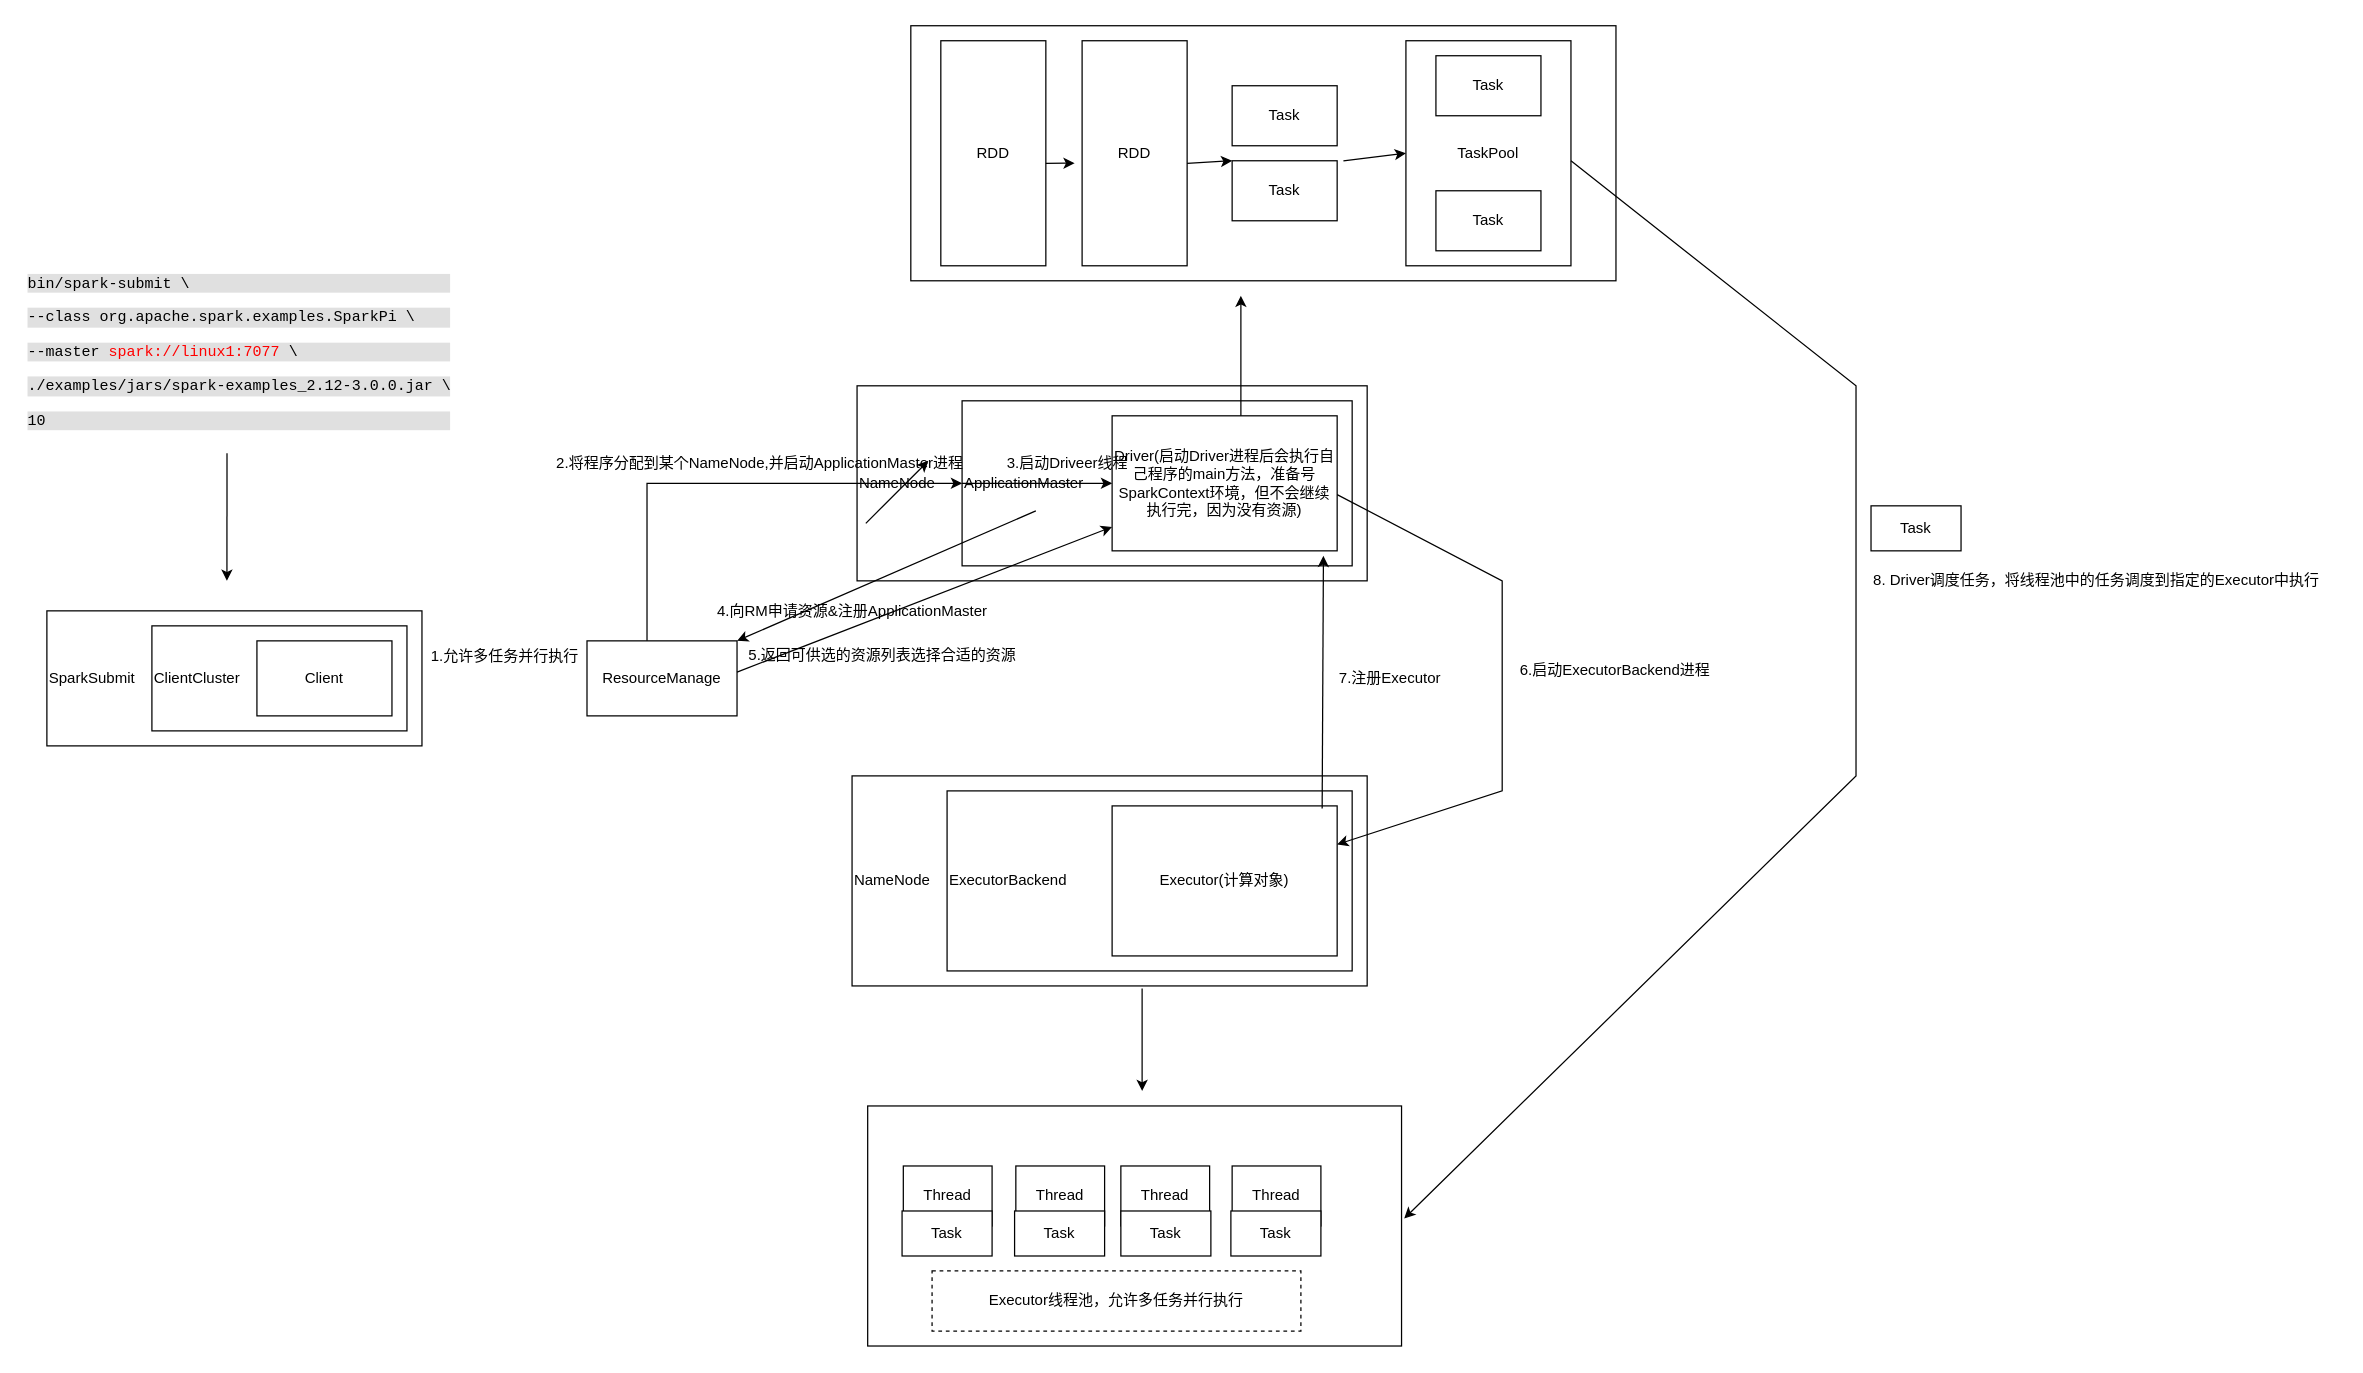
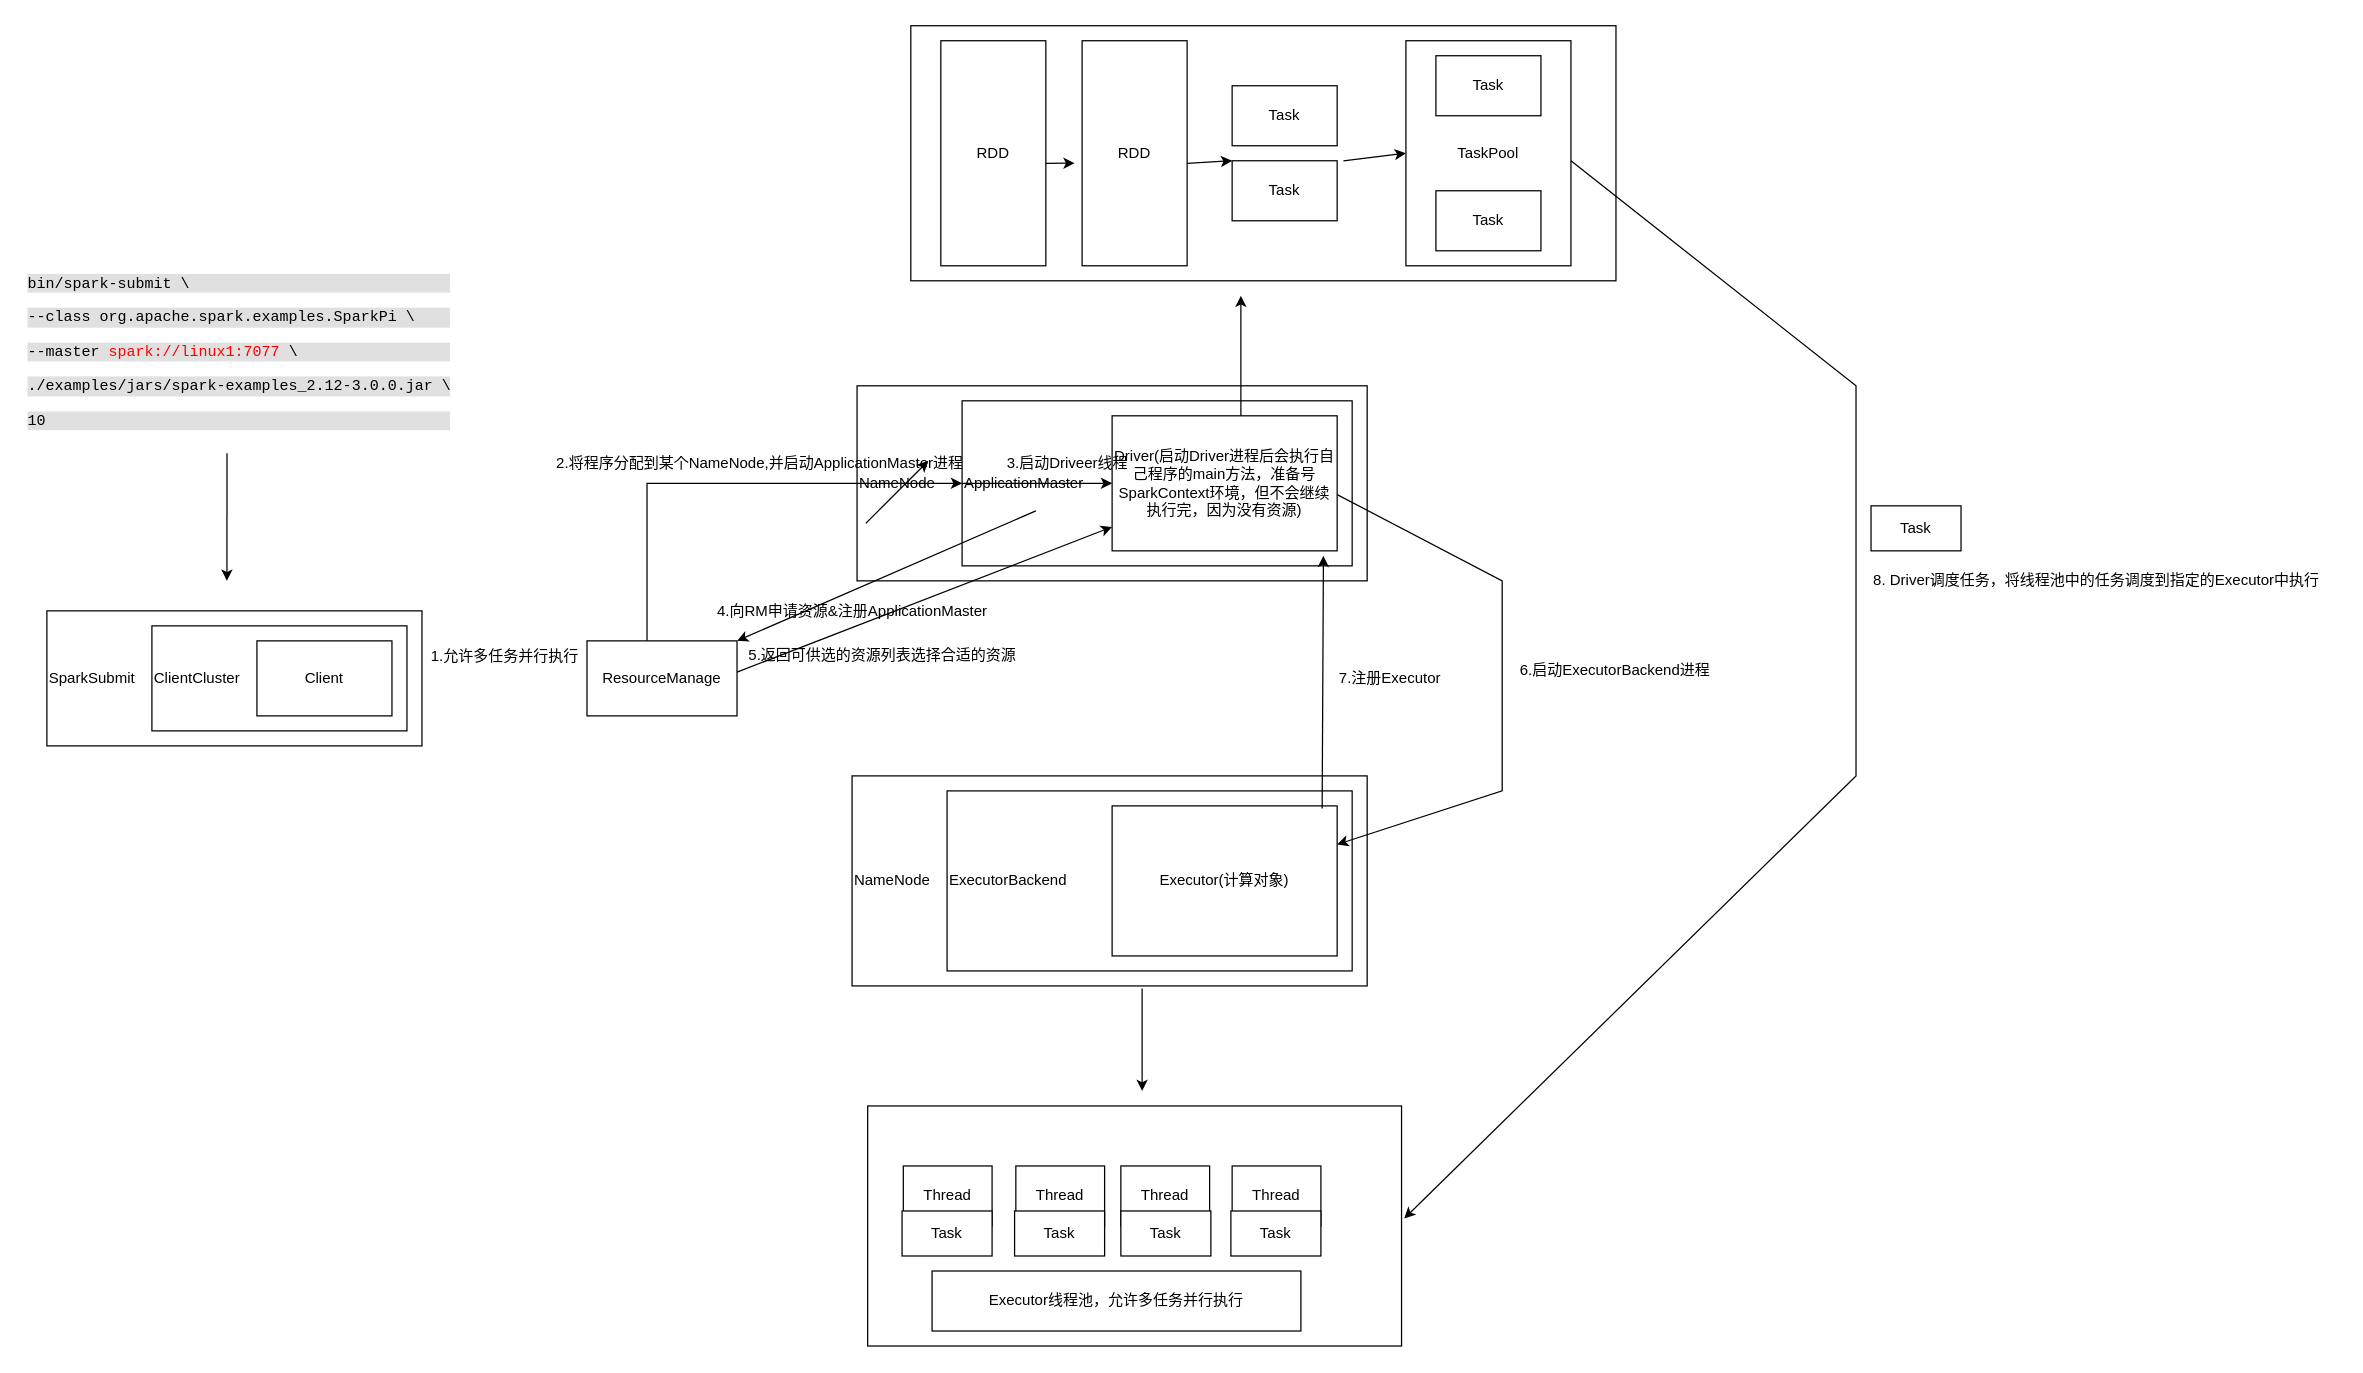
- <mxCell id="53" value="Executor线程池，允许多任务并行执行" style="rounded=0;whiteSpace=wrap;html=1;dashed=1;" vertex="1" parent="1"><mxGeometry x="745" y="1016" width="295" height="48" as="geometry" /></mxCell>
+ <mxCell id="53" value="Executor线程池，允许多任务并行执行" style="rounded=0;whiteSpace=wrap;html=1;" vertex="1" parent="1"><mxGeometry x="745" y="1016" width="295" height="48" as="geometry" /></mxCell>
